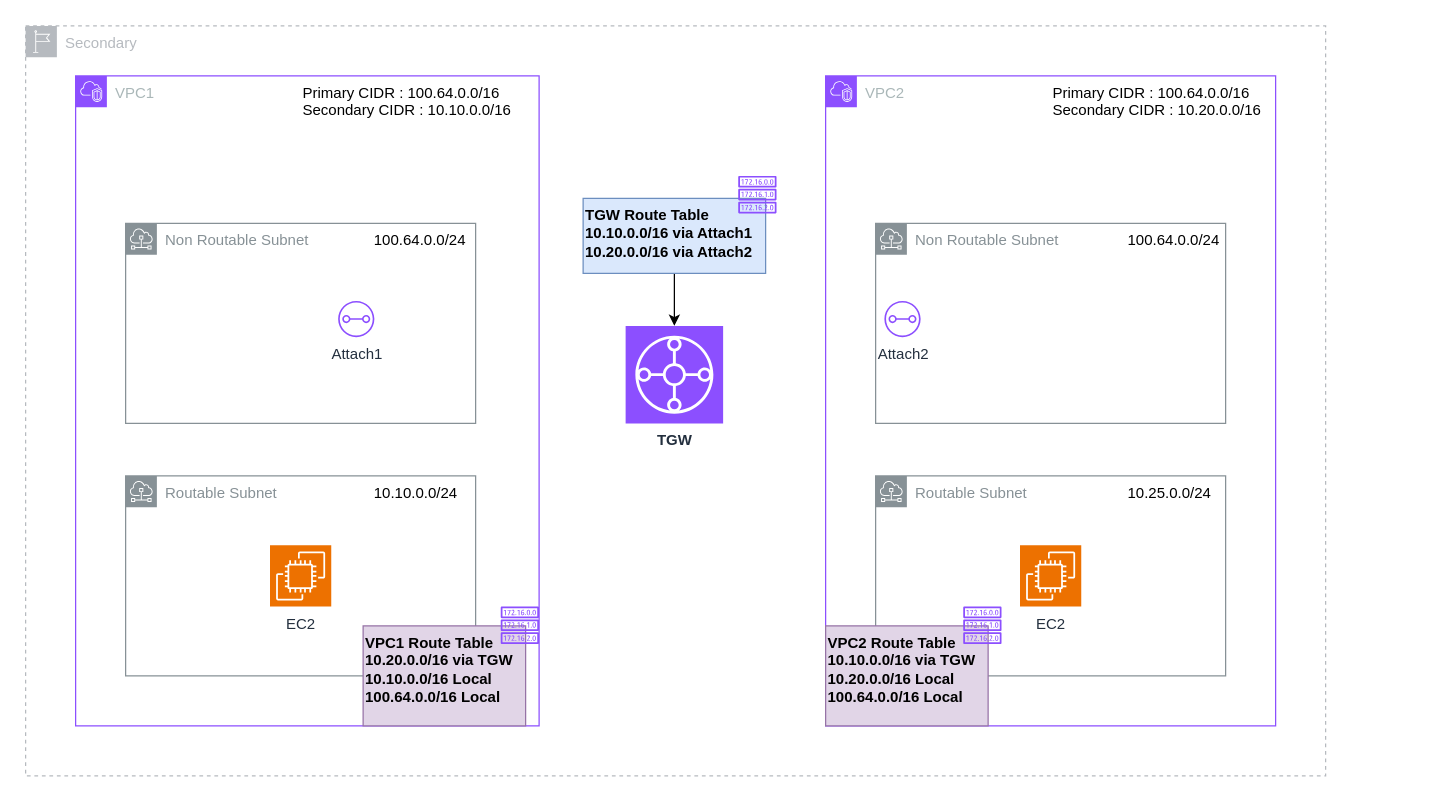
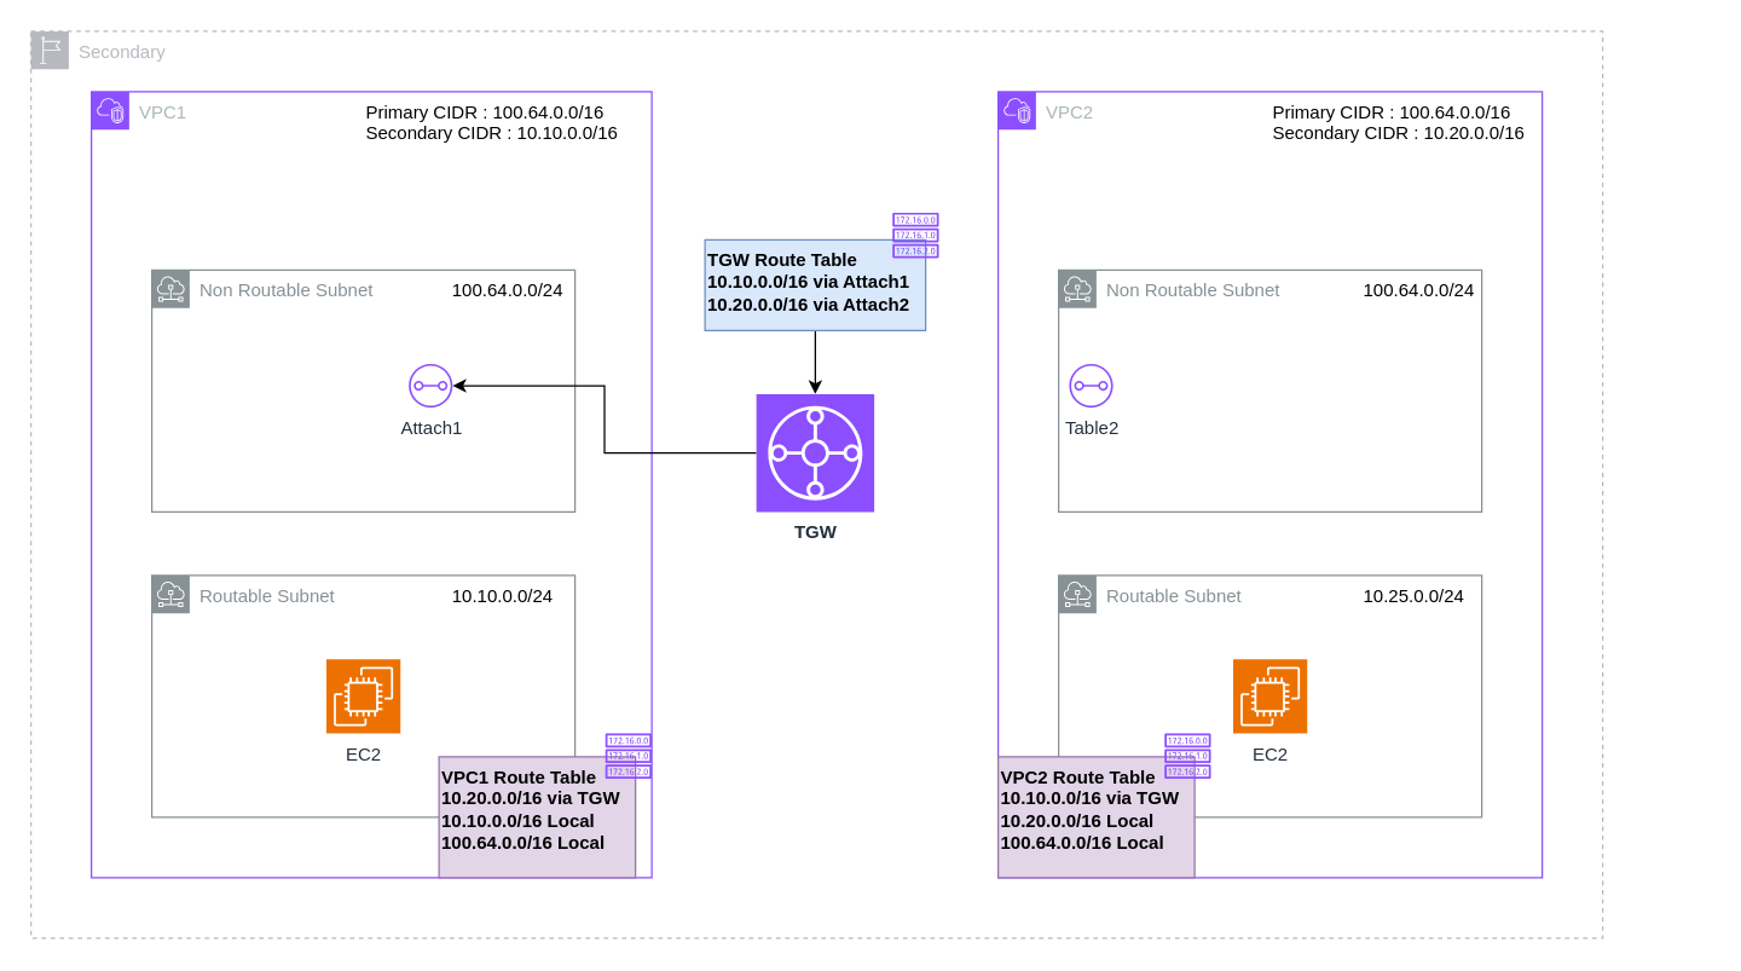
+ <mxCell id="17" style="edgeStyle=orthogonalEdgeStyle;rounded=0;orthogonalLoop=1;jettySize=auto;html=1;" edge="1" parent="1" source="18" target="5"><mxGeometry relative="1" as="geometry" /></mxCell>
- <mxCell id="12" value="Attach2" style="sketch=0;outlineConnect=0;fontColor=#232F3E;gradientColor=none;fillColor=#8C4FFF;strokeColor=none;dashed=0;verticalLabelPosition=bottom;verticalAlign=top;align=center;html=1;fontSize=12;fontStyle=0;aspect=fixed;pointerEvents=1;shape=mxgraph.aws4.transit_gateway_attachment;" vertex="1" parent="10"><mxGeometry x="47" y="180" width="29" height="29" as="geometry" /></mxCell>
+ <mxCell id="12" value="Table2" style="sketch=0;outlineConnect=0;fontColor=#232F3E;gradientColor=none;fillColor=#8C4FFF;strokeColor=none;dashed=0;verticalLabelPosition=bottom;verticalAlign=top;align=center;html=1;fontSize=12;fontStyle=0;aspect=fixed;pointerEvents=1;shape=mxgraph.aws4.transit_gateway_attachment;" vertex="1" parent="10"><mxGeometry x="47" y="180" width="29" height="29" as="geometry" /></mxCell>
